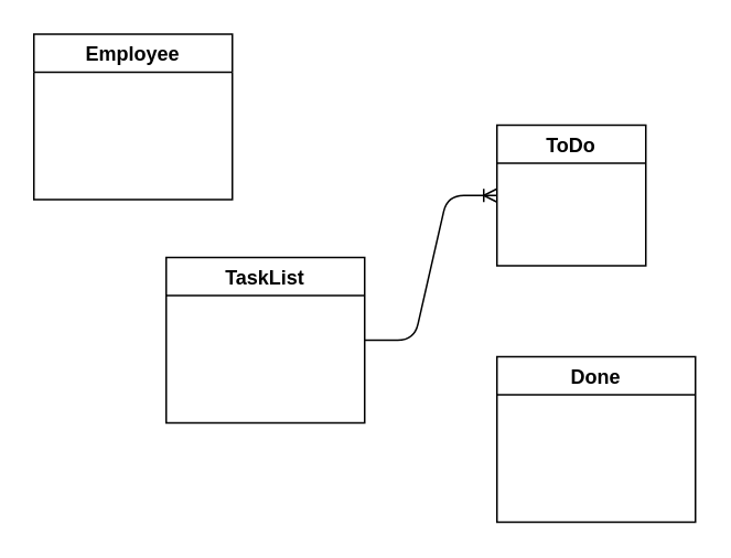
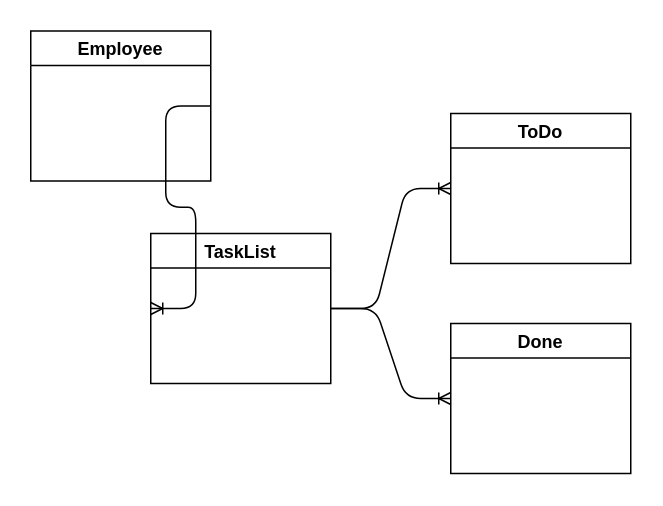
- <mxCell id="4" value="ToDo" style="swimlane;" parent="1" vertex="1"><mxGeometry x="300" y="75" width="90" height="85" as="geometry" /></mxCell>
+ <mxCell id="4" value="ToDo" style="swimlane;" parent="1" vertex="1"><mxGeometry x="300" y="75" width="120" height="100" as="geometry" /></mxCell>
+ <mxCell id="6" value="" style="edgeStyle=entityRelationEdgeStyle;fontSize=12;html=1;endArrow=ERoneToMany;entryX=0;entryY=0.5;entryDx=0;entryDy=0;exitX=1;exitY=0.5;exitDx=0;exitDy=0;" edge="1" parent="1" source="2" target="5"><mxGeometry width="100" height="100" relative="1" as="geometry"><mxPoint x="80" y="165" as="sourcePoint" /><mxPoint x="90" y="205" as="targetPoint" /></mxGeometry></mxCell>
+ <mxCell id="8" value="" style="edgeStyle=entityRelationEdgeStyle;fontSize=12;html=1;endArrow=ERoneToMany;entryX=0;entryY=0.5;entryDx=0;entryDy=0;exitX=1;exitY=0.5;exitDx=0;exitDy=0;" edge="1" parent="1" source="5" target="3"><mxGeometry width="100" height="100" relative="1" as="geometry"><mxPoint x="230" y="215" as="sourcePoint" /><mxPoint x="310" y="135" as="targetPoint" /></mxGeometry></mxCell>
